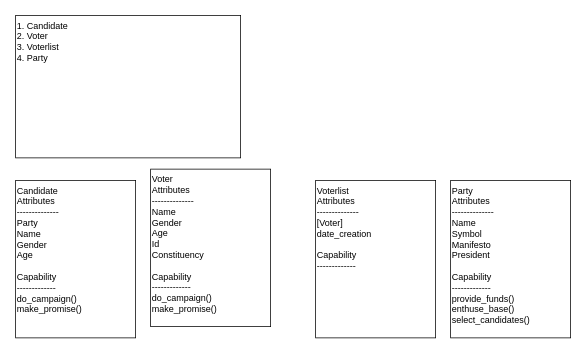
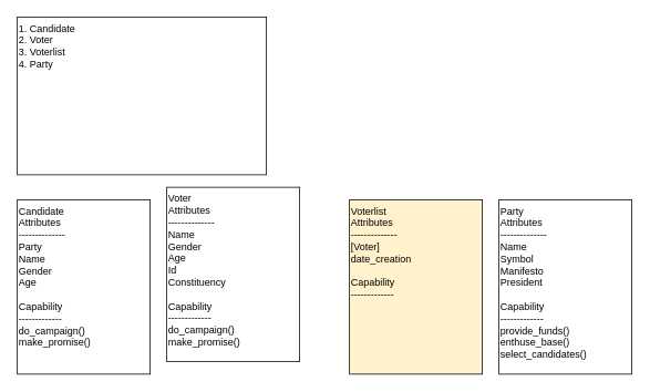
- <mxCell id="5" value="Voterlist&lt;br&gt;Attributes&lt;br&gt;--------------&lt;br&gt;[Voter]&lt;br&gt;date_creation&lt;br&gt;&lt;br&gt;Capability&lt;br&gt;-------------" style="rounded=0;whiteSpace=wrap;html=1;verticalAlign=top;align=left;" vertex="1" parent="1"><mxGeometry x="420" y="240" width="160" height="210" as="geometry" /></mxCell>
+ <mxCell id="5" value="Voterlist&lt;br&gt;Attributes&lt;br&gt;--------------&lt;br&gt;[Voter]&lt;br&gt;date_creation&lt;br&gt;&lt;br&gt;Capability&lt;br&gt;-------------" style="rounded=0;whiteSpace=wrap;html=1;verticalAlign=top;align=left;fillColor=#fff2cc;" vertex="1" parent="1"><mxGeometry x="420" y="240" width="160" height="210" as="geometry" /></mxCell>
